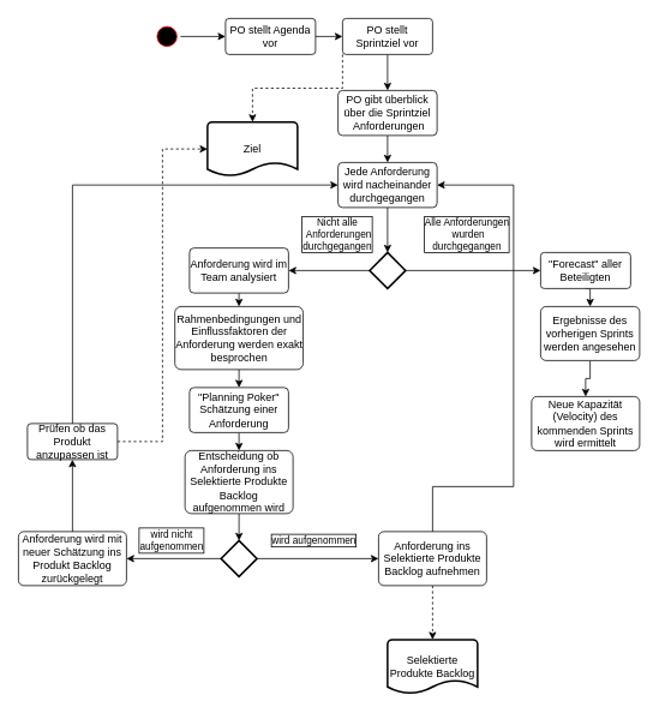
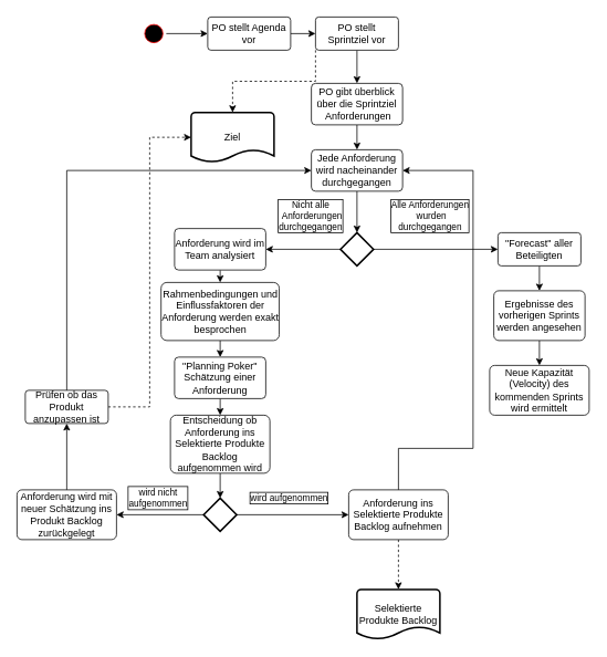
- <mxCell id="37" value="Ergebnisse des vorherigen Sprints werden angesehen" style="rounded=1;arcSize=10;whiteSpace=wrap;html=1;align=center;" vertex="1" parent="1"><mxGeometry x="600" y="340" width="110" height="60" as="geometry" /></mxCell>
+ <mxCell id="37" value="Ergebnisse des vorherigen Sprints werden angesehen" style="rounded=1;arcSize=10;whiteSpace=wrap;html=1;align=center;" vertex="1" parent="1"><mxGeometry x="595" y="350" width="110" height="60" as="geometry" /></mxCell>
